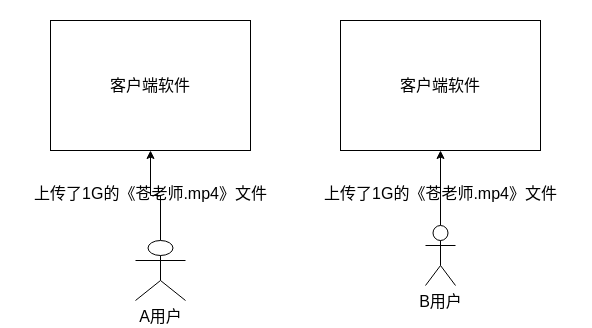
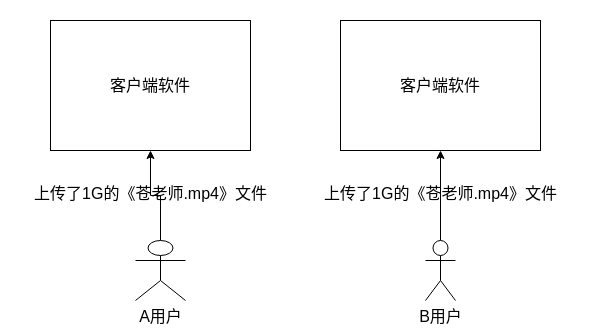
- <mxCell id="8" value="&lt;font style=&quot;vertical-align: inherit;&quot; class=&quot;notranslate fyzs-translate-target fyzs-translate-target-wrapper&quot;&gt;&lt;font style=&quot;vertical-align: inherit;&quot; class=&quot;notranslate fyzs-translate-target fyzs-translate-target-box&quot;&gt;&lt;font style=&quot;vertical-align: inherit;&quot; title=&quot;A&quot; class=&quot;notranslate fyzs-translate-target fyzs-translate-target-text&quot;&gt;B用户&lt;/font&gt;&lt;/font&gt;&lt;/font&gt;" style="shape=umlActor;verticalLabelPosition=bottom;verticalAlign=top;html=1;outlineConnect=0;fontSize=16;" vertex="1" parent="1"><mxGeometry x="425" y="225" width="30" height="60" as="geometry" /></mxCell>
+ <mxCell id="8" value="&lt;font style=&quot;vertical-align: inherit;&quot; class=&quot;notranslate fyzs-translate-target fyzs-translate-target-wrapper&quot;&gt;&lt;font style=&quot;vertical-align: inherit;&quot; class=&quot;notranslate fyzs-translate-target fyzs-translate-target-box&quot;&gt;&lt;font style=&quot;vertical-align: inherit;&quot; title=&quot;A&quot; class=&quot;notranslate fyzs-translate-target fyzs-translate-target-text&quot;&gt;B用户&lt;/font&gt;&lt;/font&gt;&lt;/font&gt;" style="shape=umlActor;verticalLabelPosition=bottom;verticalAlign=top;html=1;outlineConnect=0;fontSize=16;" vertex="1" parent="1"><mxGeometry x="425" y="240" width="30" height="60" as="geometry" /></mxCell>
